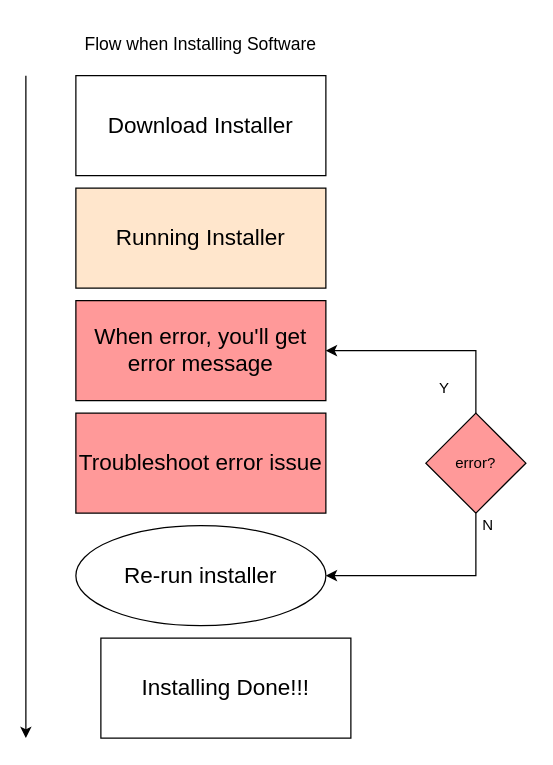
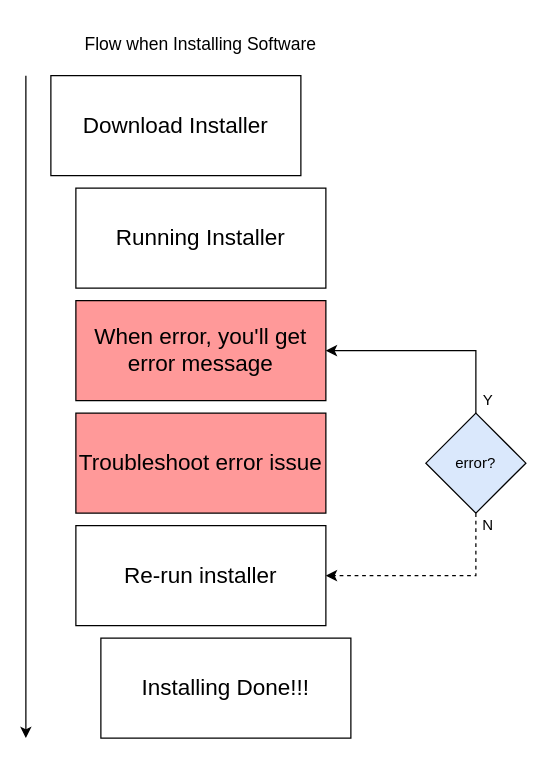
- <mxCell id="2" value="&lt;font style=&quot;font-size: 18px&quot;&gt;Download Installer&lt;/font&gt;" style="rounded=0;whiteSpace=wrap;html=1;" parent="1" vertex="1"><mxGeometry x="60" y="60" width="200" height="80" as="geometry" /></mxCell>
+ <mxCell id="2" value="&lt;font style=&quot;font-size: 18px&quot;&gt;Download Installer&lt;/font&gt;" style="rounded=0;whiteSpace=wrap;html=1;" parent="1" vertex="1"><mxGeometry x="40" y="60" width="200" height="80" as="geometry" /></mxCell>
- <mxCell id="4" value="&lt;font style=&quot;font-size: 18px&quot;&gt;Running Installer&lt;br&gt;&lt;/font&gt;" style="rounded=0;whiteSpace=wrap;html=1;fillColor=#ffe6cc;" parent="1" vertex="1"><mxGeometry x="60" y="150" width="200" height="80" as="geometry" /></mxCell>
+ <mxCell id="4" value="&lt;font style=&quot;font-size: 18px&quot;&gt;Running Installer&lt;br&gt;&lt;/font&gt;" style="rounded=0;whiteSpace=wrap;html=1;" parent="1" vertex="1"><mxGeometry x="60" y="150" width="200" height="80" as="geometry" /></mxCell>
- <mxCell id="11" value="Y" style="text;html=1;strokeColor=none;fillColor=none;align=center;verticalAlign=middle;whiteSpace=wrap;rounded=0;" parent="1" vertex="1"><mxGeometry x="335" y="300" width="40" height="20" as="geometry" /></mxCell>
+ <mxCell id="11" value="Y" style="text;html=1;strokeColor=none;fillColor=none;align=center;verticalAlign=middle;whiteSpace=wrap;rounded=0;" parent="1" vertex="1"><mxGeometry x="370" y="310" width="40" height="20" as="geometry" /></mxCell>
- <mxCell id="10" value="error?" style="rhombus;whiteSpace=wrap;html=1;fillColor=#FF9999;" parent="1" vertex="1"><mxGeometry x="340" y="330" width="80" height="80" as="geometry" /></mxCell>
+ <mxCell id="10" value="error?" style="rhombus;whiteSpace=wrap;html=1;fillColor=#dae8fc;" parent="1" vertex="1"><mxGeometry x="340" y="330" width="80" height="80" as="geometry" /></mxCell>
- <mxCell id="7" value="&lt;font style=&quot;font-size: 18px&quot;&gt;Re-run installer&lt;br&gt;&lt;/font&gt;" style="ellipse;whiteSpace=wrap;html=1;" parent="1" vertex="1"><mxGeometry x="60" y="420" width="200" height="80" as="geometry" /></mxCell>
+ <mxCell id="7" value="&lt;font style=&quot;font-size: 18px&quot;&gt;Re-run installer&lt;br&gt;&lt;/font&gt;" style="rounded=0;whiteSpace=wrap;html=1;" parent="1" vertex="1"><mxGeometry x="60" y="420" width="200" height="80" as="geometry" /></mxCell>
- <mxCell id="9" style="edgeStyle=orthogonalEdgeStyle;rounded=0;orthogonalLoop=1;jettySize=auto;html=1;exitX=0.5;exitY=1;exitDx=0;exitDy=0;entryX=1;entryY=0.5;entryDx=0;entryDy=0;" parent="1" source="10" target="7" edge="1"><mxGeometry relative="1" as="geometry" /></mxCell>
+ <mxCell id="9" style="edgeStyle=orthogonalEdgeStyle;rounded=0;orthogonalLoop=1;jettySize=auto;html=1;exitX=0.5;exitY=1;exitDx=0;exitDy=0;entryX=1;entryY=0.5;entryDx=0;entryDy=0;dashed=1;" parent="1" source="10" target="7" edge="1"><mxGeometry relative="1" as="geometry" /></mxCell>
